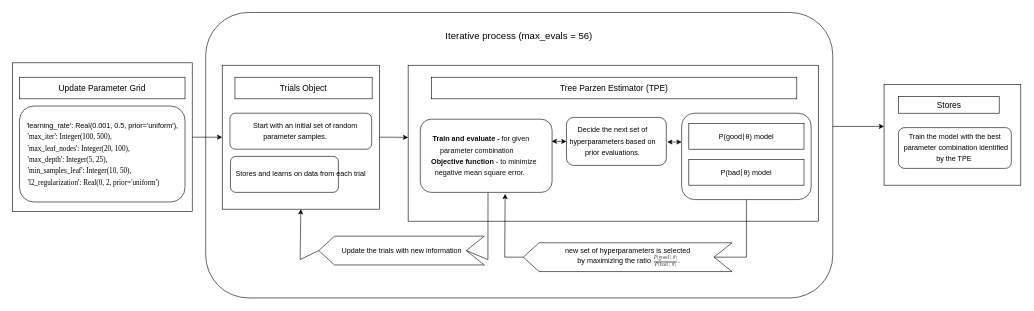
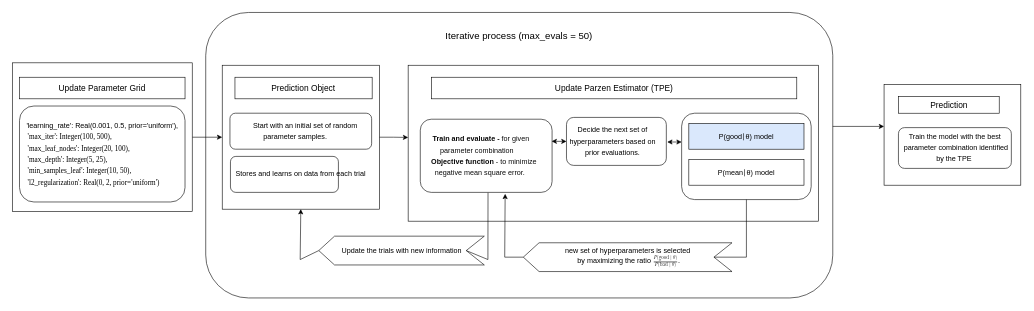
- <mxCell id="21" value="&lt;font style=&quot;font-size: 16px;&quot;&gt;Iterative process (max_evals = 56)&lt;/font&gt;" style="text;html=1;align=center;verticalAlign=middle;whiteSpace=wrap;rounded=0;" parent="1" vertex="1"><mxGeometry x="703.25" y="44" width="324" height="30" as="geometry" /></mxCell>
+ <mxCell id="21" value="&lt;font style=&quot;font-size: 16px;&quot;&gt;Iterative process (max_evals = 50)&lt;/font&gt;" style="text;html=1;align=center;verticalAlign=middle;whiteSpace=wrap;rounded=0;" parent="1" vertex="1"><mxGeometry x="703.25" y="44" width="324" height="30" as="geometry" /></mxCell>
- <mxCell id="9" value="&lt;font style=&quot;font-size: 14px;&quot;&gt;Trials Object&lt;/font&gt;" style="rounded=0;whiteSpace=wrap;html=1;" parent="1" vertex="1"><mxGeometry x="391.25" y="128" width="228.75" height="36" as="geometry" /></mxCell>
+ <mxCell id="9" value="&lt;font style=&quot;font-size: 14px;&quot;&gt;Prediction Object&lt;/font&gt;" style="rounded=0;whiteSpace=wrap;html=1;" parent="1" vertex="1"><mxGeometry x="391.25" y="128" width="228.75" height="36" as="geometry" /></mxCell>
- <mxCell id="12" value="&lt;font style=&quot;font-size: 14px;&quot;&gt;Tree Parzen Estimator (TPE)&lt;/font&gt;" style="rounded=0;whiteSpace=wrap;html=1;" parent="1" vertex="1"><mxGeometry x="719" y="128" width="609" height="36" as="geometry" /></mxCell>
+ <mxCell id="12" value="&lt;font style=&quot;font-size: 14px;&quot;&gt;Update Parzen Estimator (TPE)&lt;/font&gt;" style="rounded=0;whiteSpace=wrap;html=1;" parent="1" vertex="1"><mxGeometry x="719" y="128" width="609" height="36" as="geometry" /></mxCell>
- <mxCell id="24" value="&lt;font style=&quot;font-size: 14px;&quot;&gt;Stores&lt;/font&gt;" style="rounded=0;whiteSpace=wrap;html=1;" parent="1" vertex="1"><mxGeometry x="1497.5" y="160" width="168" height="28" as="geometry" /></mxCell>
+ <mxCell id="24" value="&lt;font style=&quot;font-size: 14px;&quot;&gt;Prediction&lt;/font&gt;" style="rounded=0;whiteSpace=wrap;html=1;" parent="1" vertex="1"><mxGeometry x="1497.5" y="160" width="168" height="28" as="geometry" /></mxCell>
- <mxCell id="29" value="&lt;span class=&quot;base&quot;&gt;&lt;span class=&quot;mord mathnormal&quot;&gt;P&lt;/span&gt;&lt;span class=&quot;mopen&quot;&gt;(&lt;/span&gt;&lt;span class=&quot;mord text&quot;&gt;&lt;span class=&quot;mord&quot;&gt;good&lt;/span&gt;&lt;/span&gt;&lt;span class=&quot;mspace&quot;&gt;&lt;/span&gt;&lt;span class=&quot;mrel&quot;&gt;∣&lt;/span&gt;&lt;span class=&quot;mspace&quot;&gt;&lt;/span&gt;&lt;/span&gt;&lt;span class=&quot;base&quot;&gt;&lt;span class=&quot;strut&quot;&gt;&lt;/span&gt;&lt;span class=&quot;mord mathnormal&quot;&gt;θ&lt;/span&gt;&lt;span class=&quot;mclose&quot;&gt;) model&lt;/span&gt;&lt;/span&gt;" style="rounded=0;whiteSpace=wrap;html=1;" parent="1" vertex="1"><mxGeometry x="1148" y="205" width="192" height="43" as="geometry" /></mxCell>
+ <mxCell id="29" value="&lt;span class=&quot;base&quot;&gt;&lt;span class=&quot;mord mathnormal&quot;&gt;P&lt;/span&gt;&lt;span class=&quot;mopen&quot;&gt;(&lt;/span&gt;&lt;span class=&quot;mord text&quot;&gt;&lt;span class=&quot;mord&quot;&gt;good&lt;/span&gt;&lt;/span&gt;&lt;span class=&quot;mspace&quot;&gt;&lt;/span&gt;&lt;span class=&quot;mrel&quot;&gt;∣&lt;/span&gt;&lt;span class=&quot;mspace&quot;&gt;&lt;/span&gt;&lt;/span&gt;&lt;span class=&quot;base&quot;&gt;&lt;span class=&quot;strut&quot;&gt;&lt;/span&gt;&lt;span class=&quot;mord mathnormal&quot;&gt;θ&lt;/span&gt;&lt;span class=&quot;mclose&quot;&gt;) model&lt;/span&gt;&lt;/span&gt;" style="rounded=0;whiteSpace=wrap;html=1;fillColor=#dae8fc;" parent="1" vertex="1"><mxGeometry x="1148" y="205" width="192" height="43" as="geometry" /></mxCell>
- <mxCell id="30" value="&lt;span class=&quot;base&quot;&gt;&lt;span class=&quot;mord mathnormal&quot;&gt;P&lt;/span&gt;&lt;span class=&quot;mopen&quot;&gt;(&lt;/span&gt;&lt;span class=&quot;mord text&quot;&gt;&lt;span class=&quot;mord&quot;&gt;bad&lt;/span&gt;&lt;/span&gt;&lt;span class=&quot;mspace&quot;&gt;&lt;/span&gt;&lt;span class=&quot;mrel&quot;&gt;∣&lt;/span&gt;&lt;span class=&quot;mspace&quot;&gt;&lt;/span&gt;&lt;/span&gt;&lt;span class=&quot;base&quot;&gt;&lt;span class=&quot;strut&quot;&gt;&lt;/span&gt;&lt;span class=&quot;mord mathnormal&quot;&gt;θ&lt;/span&gt;&lt;span class=&quot;mclose&quot;&gt;) model&lt;/span&gt;&lt;/span&gt;" style="rounded=0;whiteSpace=wrap;html=1;" parent="1" vertex="1"><mxGeometry x="1148" y="265" width="192" height="43" as="geometry" /></mxCell>
+ <mxCell id="30" value="&lt;span class=&quot;base&quot;&gt;&lt;span class=&quot;mord mathnormal&quot;&gt;P&lt;/span&gt;&lt;span class=&quot;mopen&quot;&gt;(&lt;/span&gt;&lt;span class=&quot;mord text&quot;&gt;&lt;span class=&quot;mord&quot;&gt;mean&lt;/span&gt;&lt;/span&gt;&lt;span class=&quot;mspace&quot;&gt;&lt;/span&gt;&lt;span class=&quot;mrel&quot;&gt;∣&lt;/span&gt;&lt;span class=&quot;mspace&quot;&gt;&lt;/span&gt;&lt;/span&gt;&lt;span class=&quot;base&quot;&gt;&lt;span class=&quot;strut&quot;&gt;&lt;/span&gt;&lt;span class=&quot;mord mathnormal&quot;&gt;θ&lt;/span&gt;&lt;span class=&quot;mclose&quot;&gt;) model&lt;/span&gt;&lt;/span&gt;" style="rounded=0;whiteSpace=wrap;html=1;" parent="1" vertex="1"><mxGeometry x="1148" y="265" width="192" height="43" as="geometry" /></mxCell>
